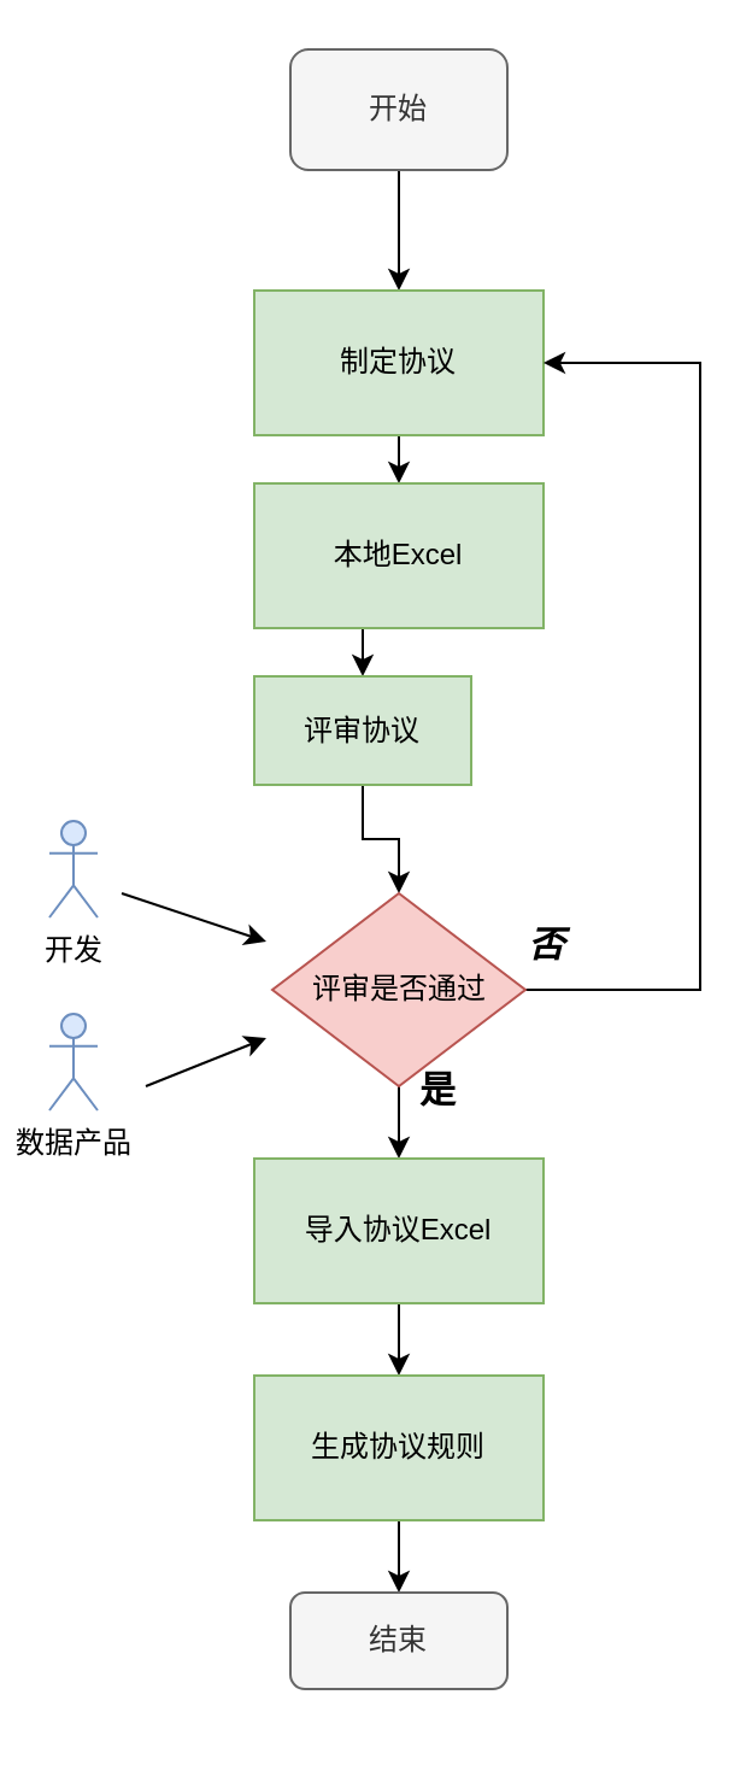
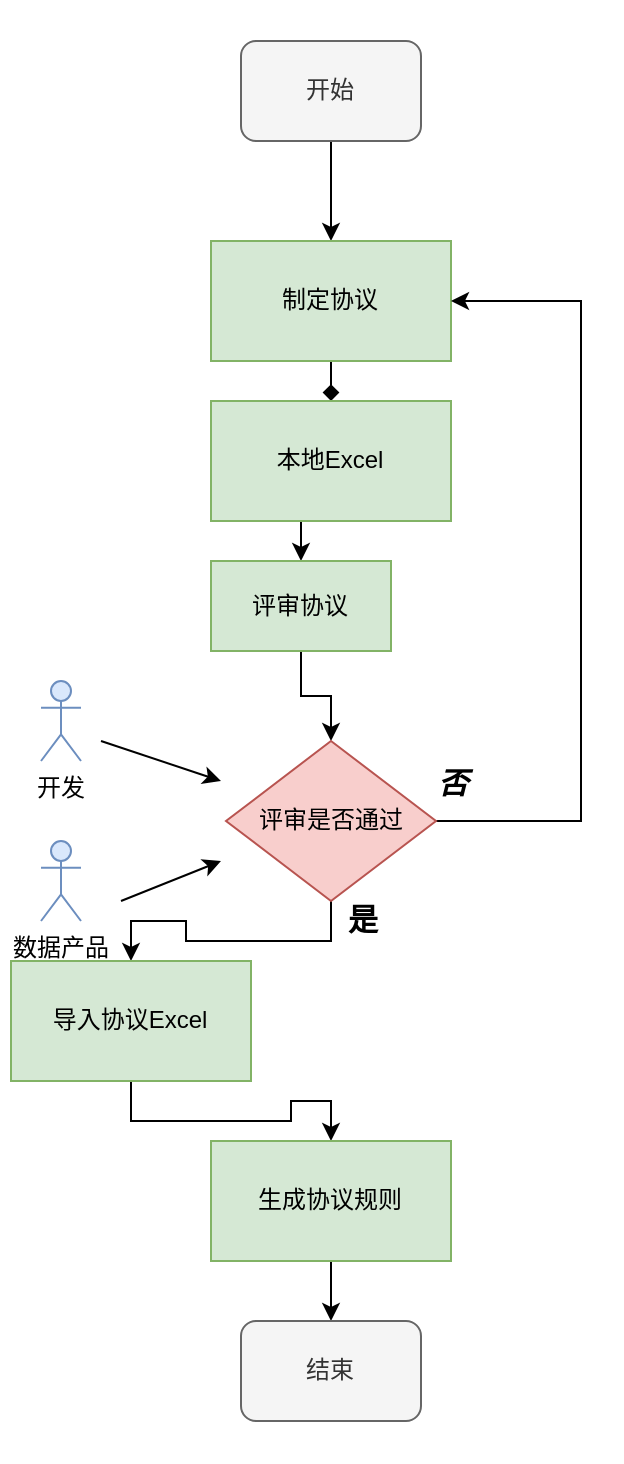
- <mxCell id="4" style="edgeStyle=orthogonalEdgeStyle;rounded=0;orthogonalLoop=1;jettySize=auto;html=1;exitX=0.5;exitY=1;exitDx=0;exitDy=0;entryX=0.5;entryY=0;entryDx=0;entryDy=0;" edge="1" parent="1" source="5" target="7"><mxGeometry relative="1" as="geometry" /></mxCell>
+ <mxCell id="4" style="edgeStyle=orthogonalEdgeStyle;rounded=0;orthogonalLoop=1;jettySize=auto;html=1;exitX=0.5;exitY=1;exitDx=0;exitDy=0;entryX=0.5;entryY=0;entryDx=0;entryDy=0;endArrow=diamond;" edge="1" parent="1" source="5" target="7"><mxGeometry relative="1" as="geometry" /></mxCell>
- <mxCell id="16" value="导入协议Excel" style="rounded=0;whiteSpace=wrap;html=1;fillColor=#d5e8d4;strokeColor=#82b366;" vertex="1" parent="1"><mxGeometry x="105" y="480" width="120" height="60" as="geometry" /></mxCell>
+ <mxCell id="16" value="导入协议Excel" style="rounded=0;whiteSpace=wrap;html=1;fillColor=#d5e8d4;strokeColor=#82b366;" vertex="1" parent="1"><mxGeometry x="5" y="480" width="120" height="60" as="geometry" /></mxCell>
- <mxCell id="19" value="结束" style="rounded=1;whiteSpace=wrap;html=1;fillColor=#f5f5f5;fontColor=#333333;strokeColor=#666666;" vertex="1" parent="1"><mxGeometry x="120" y="660" width="90" height="40" as="geometry" /></mxCell>
+ <mxCell id="19" value="结束" style="rounded=1;whiteSpace=wrap;html=1;fillColor=#f5f5f5;fontColor=#333333;strokeColor=#666666;" vertex="1" parent="1"><mxGeometry x="120" y="660" width="90" height="50" as="geometry" /></mxCell>
